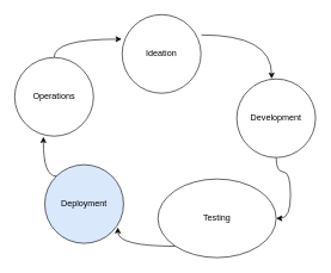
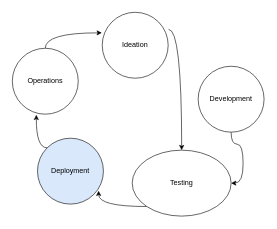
- <mxCell id="8" style="edgeStyle=orthogonalEdgeStyle;orthogonalLoop=1;jettySize=auto;html=1;exitX=1.006;exitY=0.258;exitDx=0;exitDy=0;entryX=0.442;entryY=-0.003;entryDx=0;entryDy=0;entryPerimeter=0;curved=1;exitPerimeter=0;" edge="1" parent="1" source="9" target="7"><mxGeometry relative="1" as="geometry"><mxPoint x="360" y="100" as="targetPoint" /></mxGeometry></mxCell>
+ <mxCell id="8" style="edgeStyle=orthogonalEdgeStyle;orthogonalLoop=1;jettySize=auto;html=1;exitX=1.006;exitY=0.258;exitDx=0;exitDy=0;curved=1;exitPerimeter=0;" edge="1" parent="1" source="9" target="3"><mxGeometry relative="1" as="geometry"><mxPoint x="360" y="100" as="targetPoint" /></mxGeometry></mxCell>
